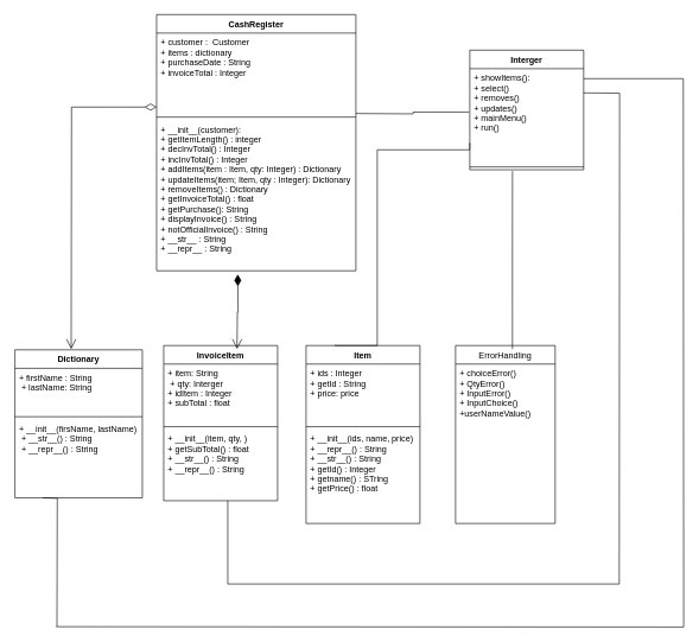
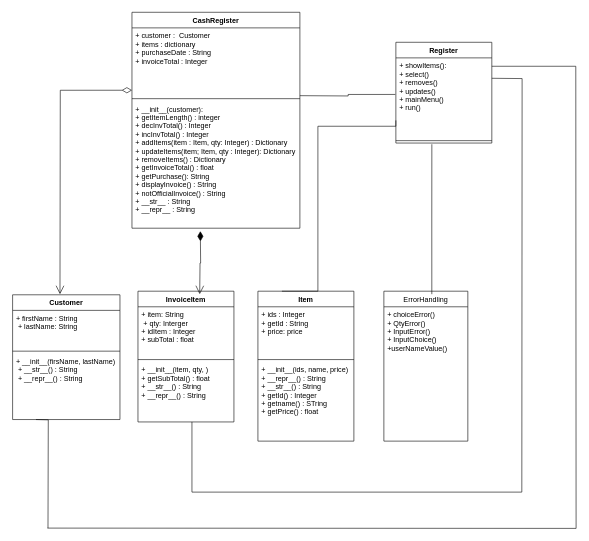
- <mxCell id="19" value="Interger" style="swimlane;fontStyle=1;align=center;verticalAlign=top;childLayout=stackLayout;horizontal=1;startSize=26;horizontalStack=0;resizeParent=1;resizeParentMax=0;resizeLast=0;collapsible=1;marginBottom=0;" vertex="1" parent="1"><mxGeometry x="659" y="70" width="160" height="168" as="geometry" /></mxCell>
+ <mxCell id="19" value="Register" style="swimlane;fontStyle=1;align=center;verticalAlign=top;childLayout=stackLayout;horizontal=1;startSize=26;horizontalStack=0;resizeParent=1;resizeParentMax=0;resizeLast=0;collapsible=1;marginBottom=0;" vertex="1" parent="1"><mxGeometry x="659" y="70" width="160" height="168" as="geometry" /></mxCell>
- <mxCell id="10" value="Dictionary" style="swimlane;fontStyle=1;align=center;verticalAlign=top;childLayout=stackLayout;horizontal=1;startSize=26;horizontalStack=0;resizeParent=1;resizeParentMax=0;resizeLast=0;collapsible=1;marginBottom=0;" vertex="1" parent="1"><mxGeometry x="20" y="491" width="179" height="208" as="geometry" /></mxCell>
+ <mxCell id="10" value="Customer" style="swimlane;fontStyle=1;align=center;verticalAlign=top;childLayout=stackLayout;horizontal=1;startSize=26;horizontalStack=0;resizeParent=1;resizeParentMax=0;resizeLast=0;collapsible=1;marginBottom=0;" vertex="1" parent="1"><mxGeometry x="20" y="491" width="179" height="208" as="geometry" /></mxCell>
